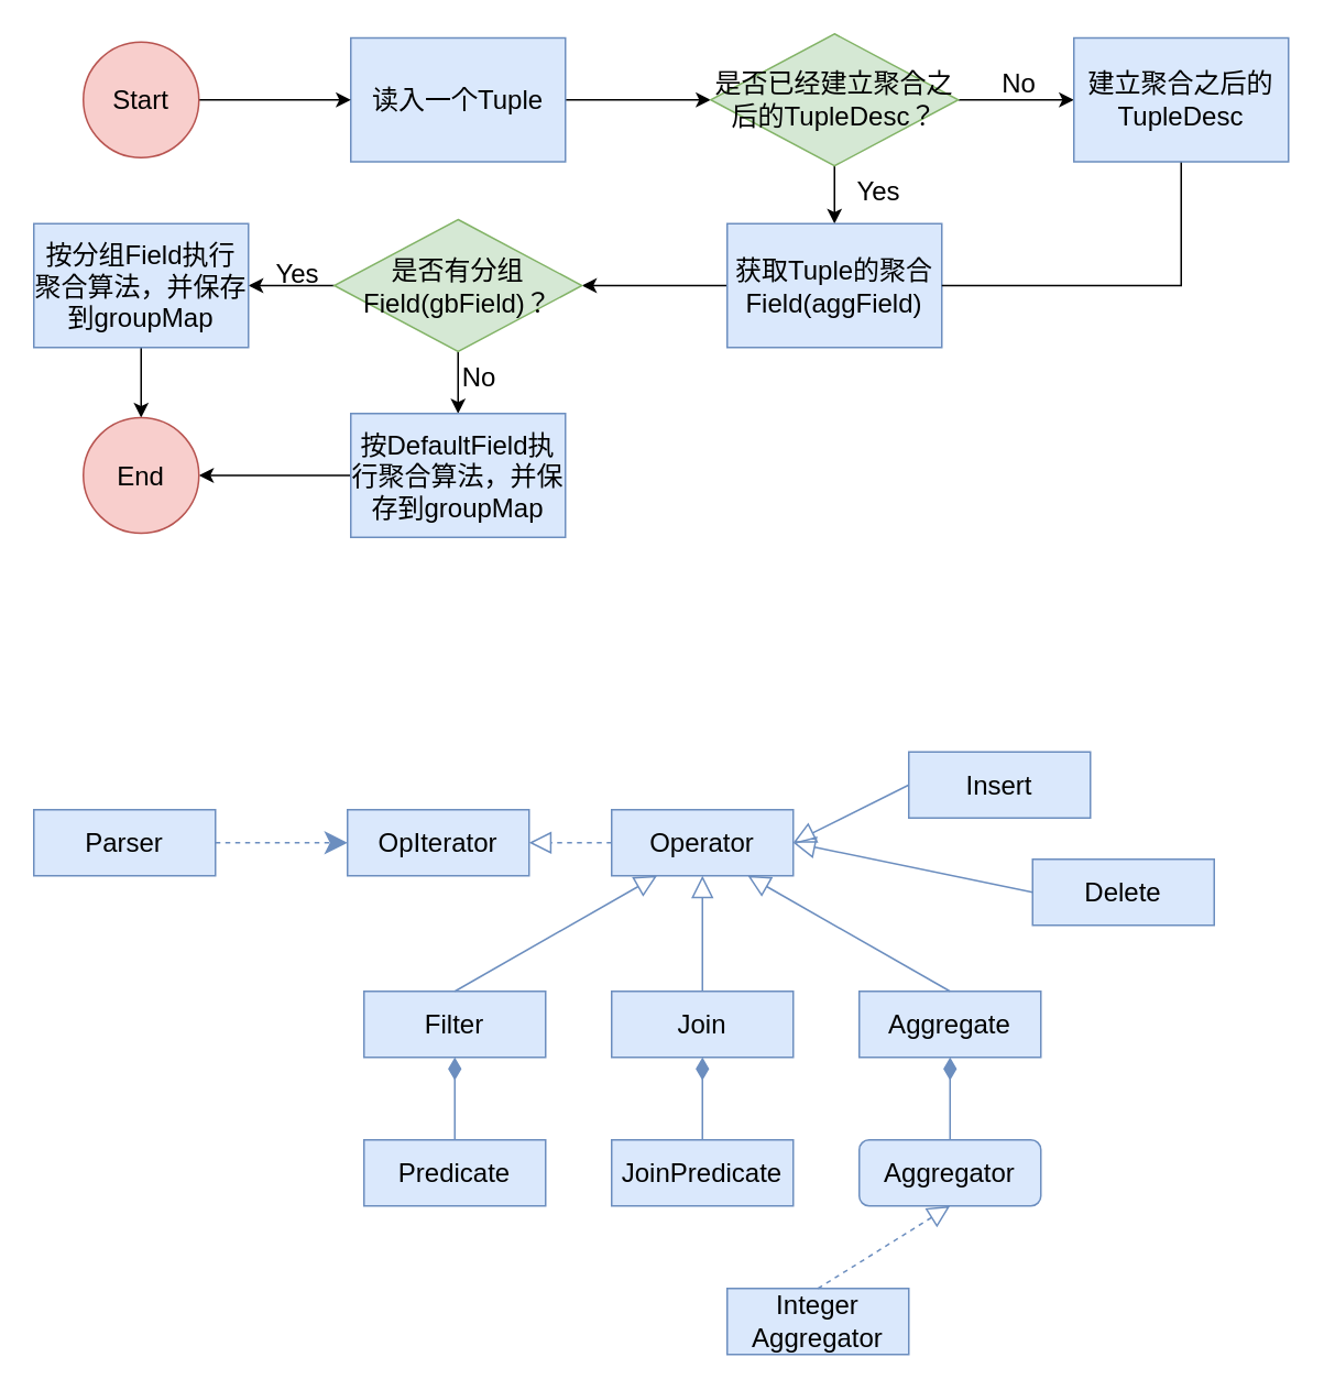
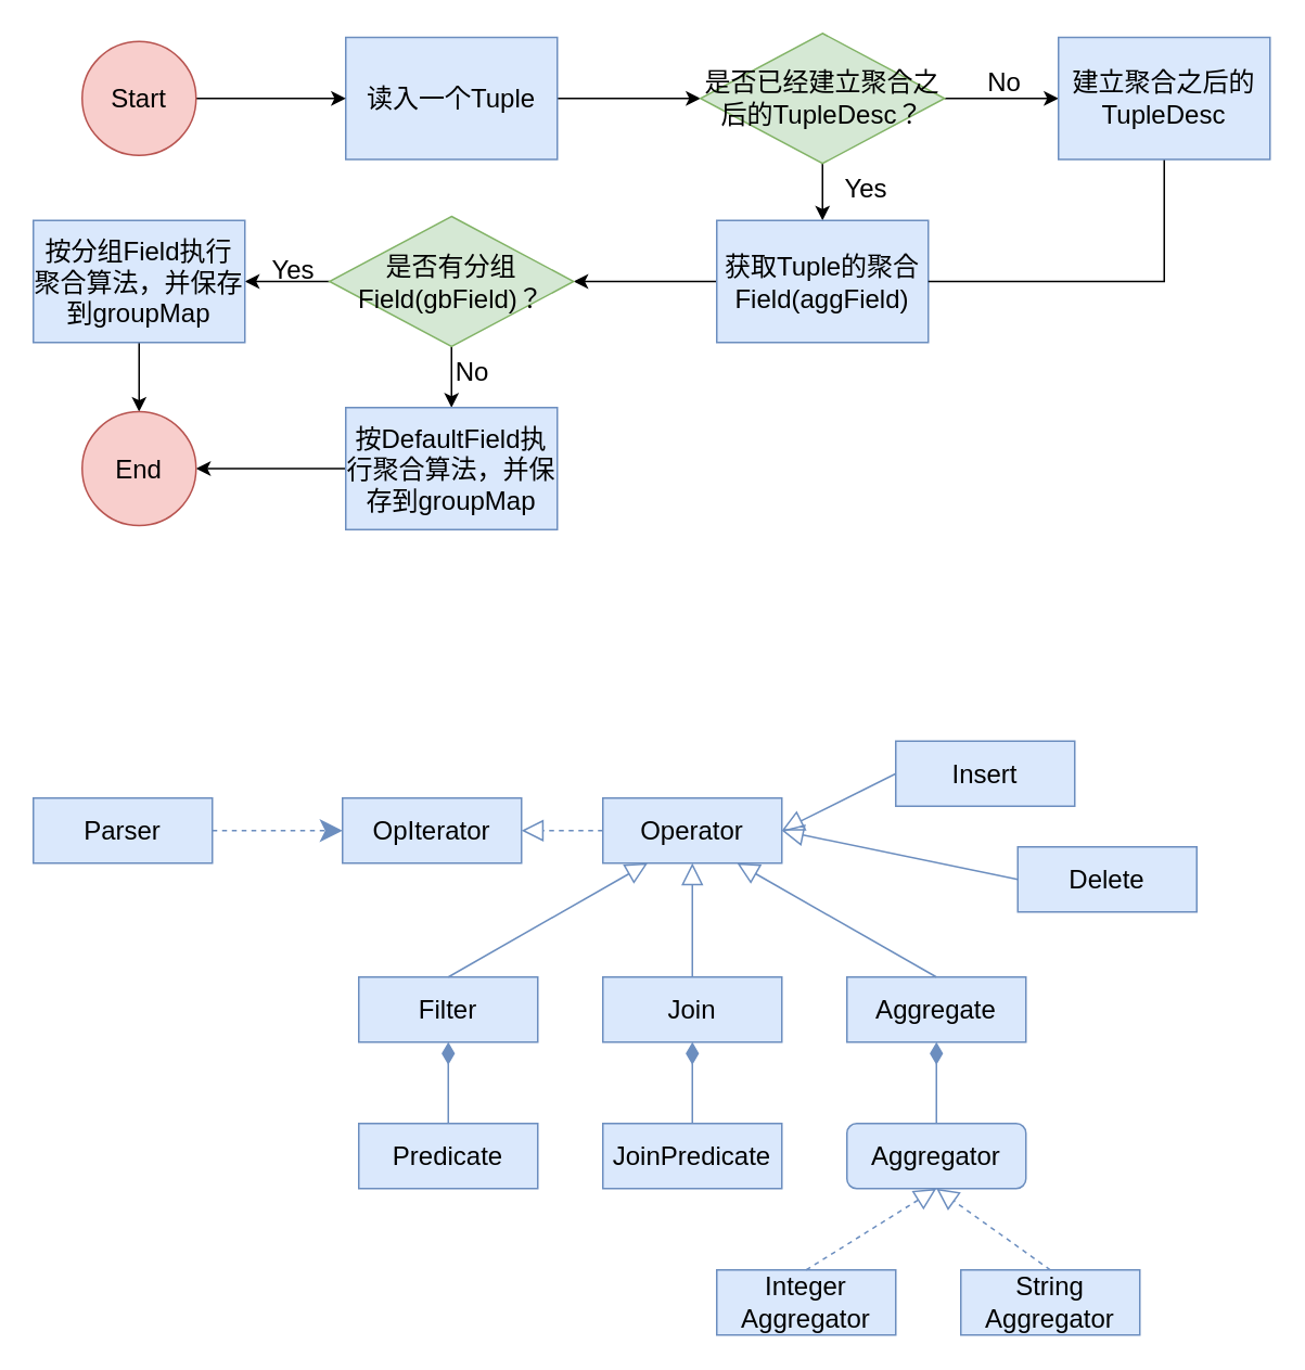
+ <mxCell id="22" value="" style="endArrow=block;html=1;rounded=0;fontSize=16;endSize=11;strokeWidth=1;exitX=0.5;exitY=0;exitDx=0;exitDy=0;fillColor=#dae8fc;strokeColor=#6c8ebf;endFill=0;entryX=0.5;entryY=1;entryDx=0;entryDy=0;dashed=1;" parent="1" source="20" target="17" edge="1"><mxGeometry width="50" height="50" relative="1" as="geometry"><mxPoint x="485" y="790" as="sourcePoint" /><mxPoint x="585" y="740" as="targetPoint" /></mxGeometry></mxCell>
+ <mxCell id="20" value="String&lt;br&gt;Aggregator" style="rounded=0;whiteSpace=wrap;html=1;fontSize=16;fillColor=#dae8fc;strokeColor=#6c8ebf;" parent="1" vertex="1"><mxGeometry x="590" y="780" width="110" height="40" as="geometry" /></mxCell>
